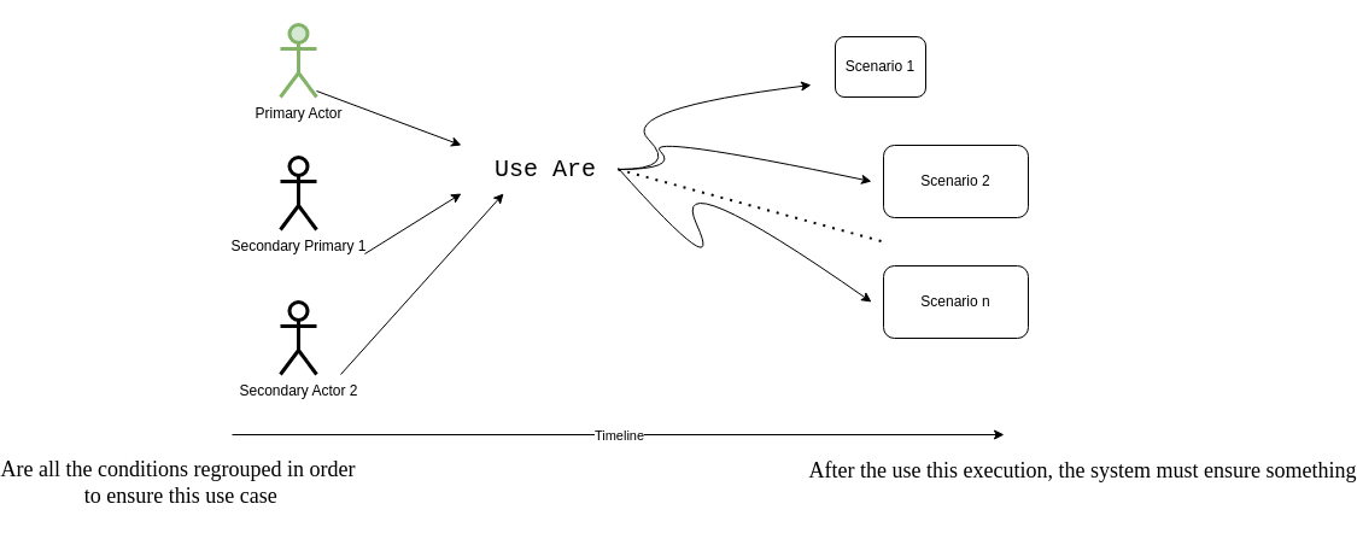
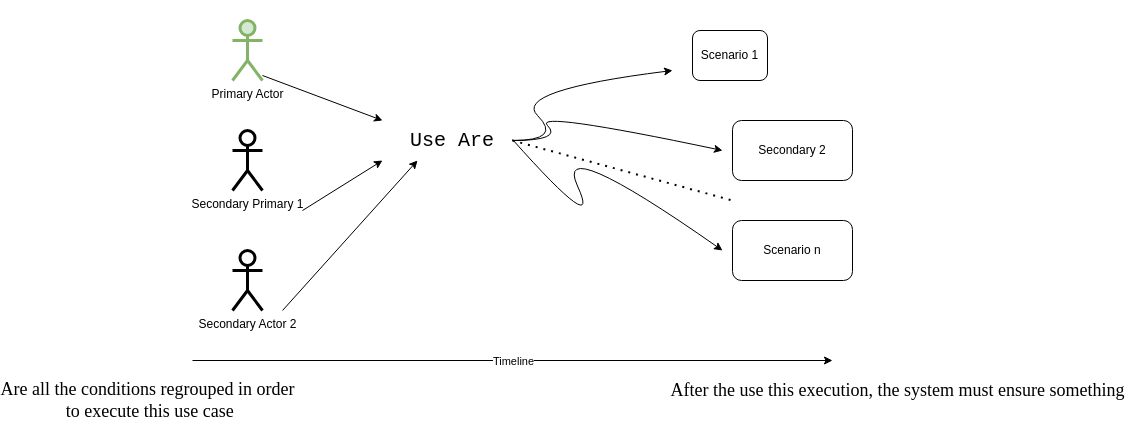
- <mxCell id="6" value="Scenario 2" style="rounded=1;whiteSpace=wrap;html=1;" vertex="1" parent="1"><mxGeometry x="730" y="120" width="120" height="60" as="geometry" /></mxCell>
+ <mxCell id="6" value="Secondary 2" style="rounded=1;whiteSpace=wrap;html=1;" vertex="1" parent="1"><mxGeometry x="730" y="120" width="120" height="60" as="geometry" /></mxCell>
- <mxCell id="19" value="&lt;font face=&quot;Big Shoulders Text&quot; data-font-src=&quot;https://fonts.googleapis.com/css?family=Big+Shoulders+Text&quot; style=&quot;font-size: 18px&quot;&gt;Are all the conditions regrouped in order&lt;br&gt;&amp;nbsp;to ensure this use case&lt;/font&gt;" style="text;html=1;align=center;verticalAlign=middle;resizable=0;points=[];autosize=1;strokeColor=none;" vertex="1" parent="1"><mxGeometry x="20" y="380" width="250" height="40" as="geometry" /></mxCell>
+ <mxCell id="19" value="&lt;font face=&quot;Big Shoulders Text&quot; data-font-src=&quot;https://fonts.googleapis.com/css?family=Big+Shoulders+Text&quot; style=&quot;font-size: 18px&quot;&gt;Are all the conditions regrouped in order&lt;br&gt;&amp;nbsp;to execute this use case&lt;/font&gt;" style="text;html=1;align=center;verticalAlign=middle;resizable=0;points=[];autosize=1;strokeColor=none;" vertex="1" parent="1"><mxGeometry x="20" y="380" width="250" height="40" as="geometry" /></mxCell>
